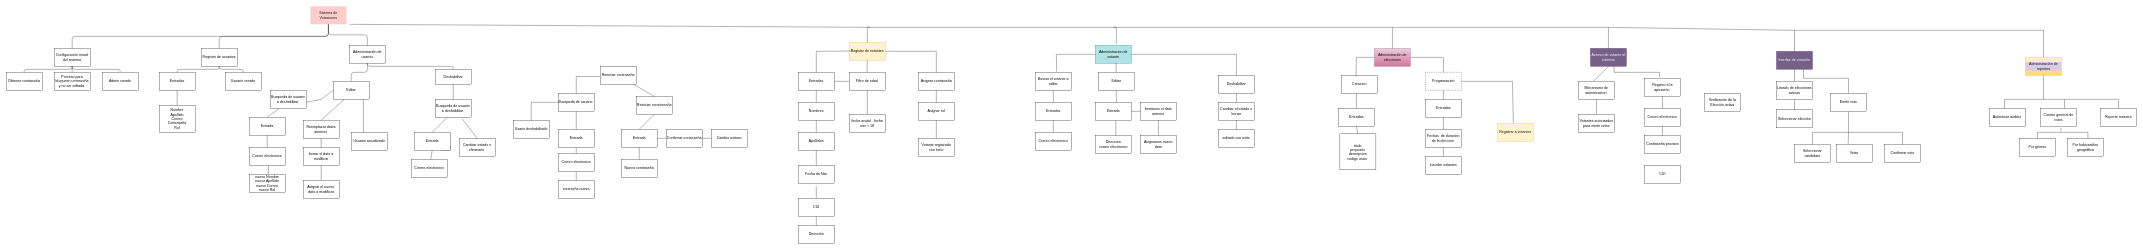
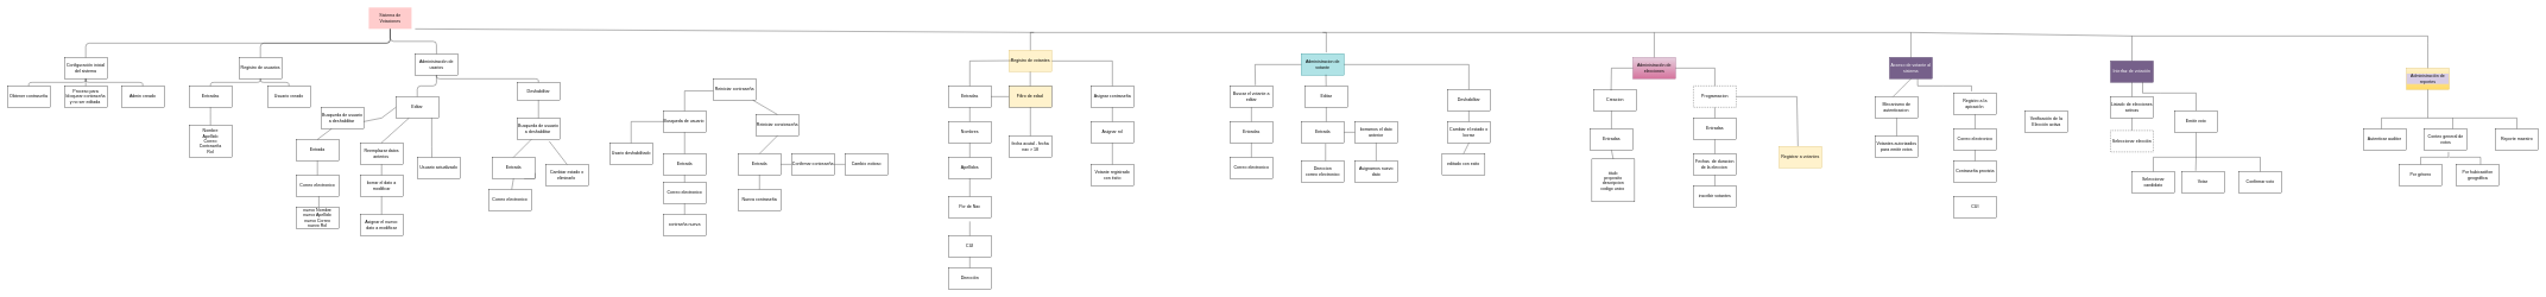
- <mxCell id="105" value="Filtro de edad&amp;nbsp;" style="rounded=0;whiteSpace=wrap;html=1;" parent="1" vertex="1"><mxGeometry x="2830" y="240" width="120" height="60" as="geometry" /></mxCell>
+ <mxCell id="105" value="Filtro de edad&amp;nbsp;" style="rounded=0;whiteSpace=wrap;html=1;fillColor=#fff2cc;" parent="1" vertex="1"><mxGeometry x="2830" y="240" width="120" height="60" as="geometry" /></mxCell>
- <mxCell id="158" value="Seleccionar elección" style="rounded=0;whiteSpace=wrap;html=1;" parent="1" vertex="1"><mxGeometry x="5920" y="365" width="120" height="60" as="geometry" /></mxCell>
+ <mxCell id="158" value="Seleccionar elección" style="rounded=0;whiteSpace=wrap;html=1;dashed=1;" parent="1" vertex="1"><mxGeometry x="5920" y="365" width="120" height="60" as="geometry" /></mxCell>
- <mxCell id="63" value="editado con exito" style="rounded=0;whiteSpace=wrap;html=1;" parent="1" vertex="1"><mxGeometry x="4060" y="430" width="120" height="60" as="geometry" /></mxCell>
+ <mxCell id="63" value="editado con exito" style="rounded=0;whiteSpace=wrap;html=1;" parent="1" vertex="1"><mxGeometry x="4045" y="430" width="120" height="60" as="geometry" /></mxCell>
- <mxCell id="109" value="Fecha de Nac" style="rounded=0;whiteSpace=wrap;html=1;" parent="1" vertex="1"><mxGeometry x="2660" y="550" width="120" height="60" as="geometry" /></mxCell>
+ <mxCell id="109" value="Por de Nac" style="rounded=0;whiteSpace=wrap;html=1;" parent="1" vertex="1"><mxGeometry x="2660" y="550" width="120" height="60" as="geometry" /></mxCell>
